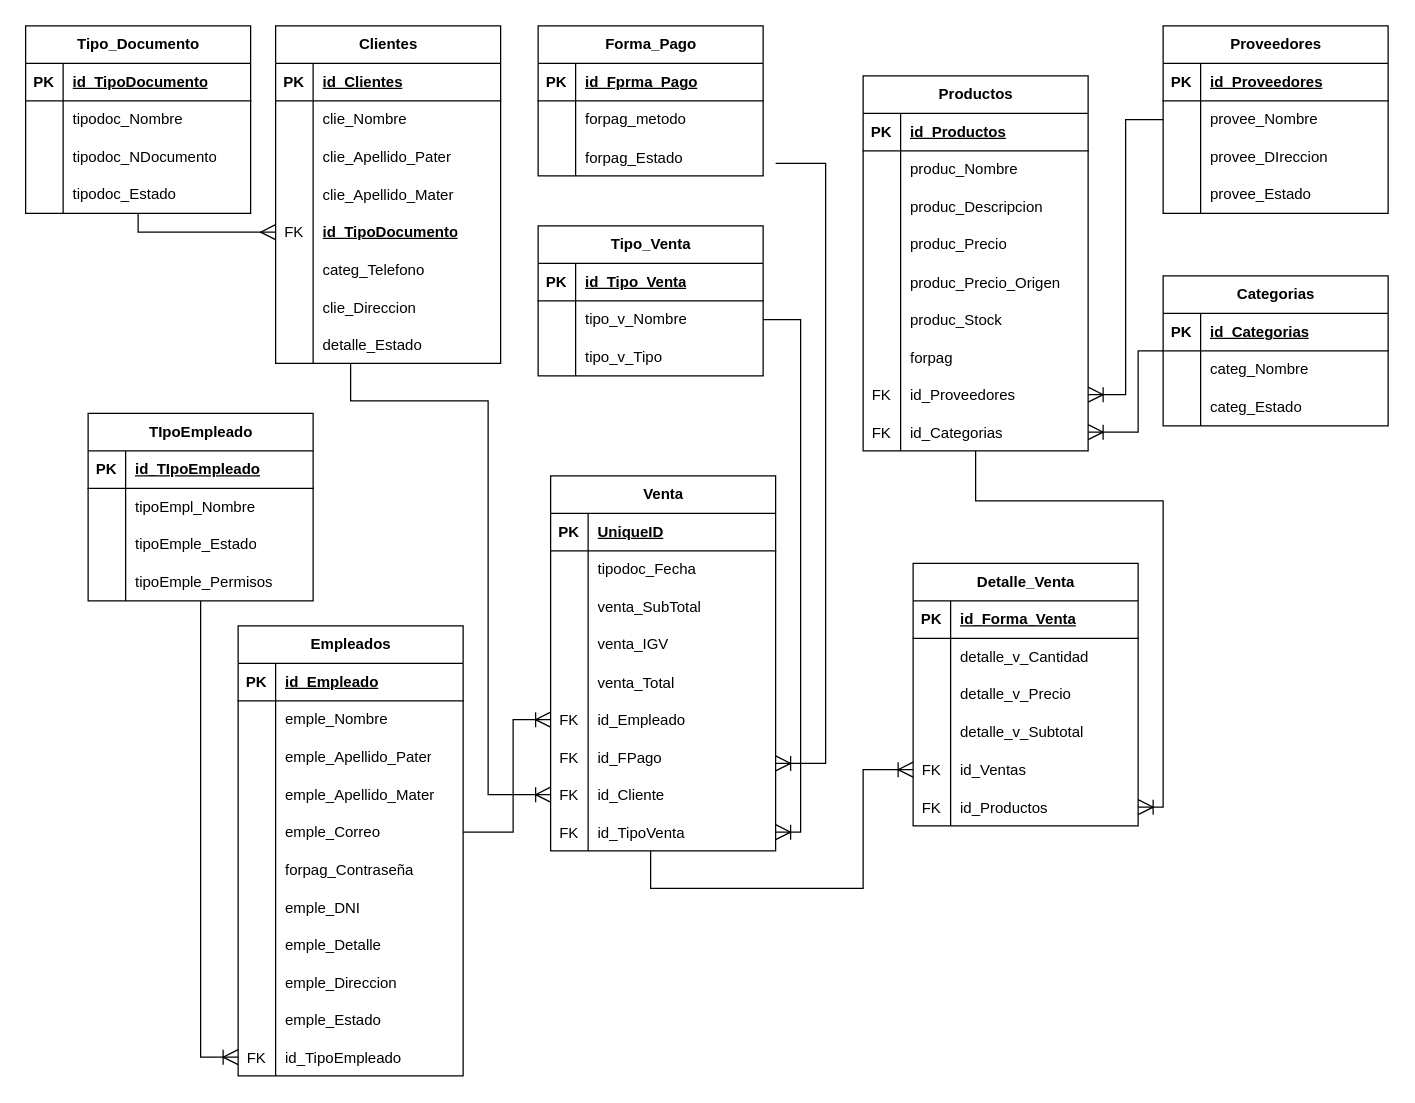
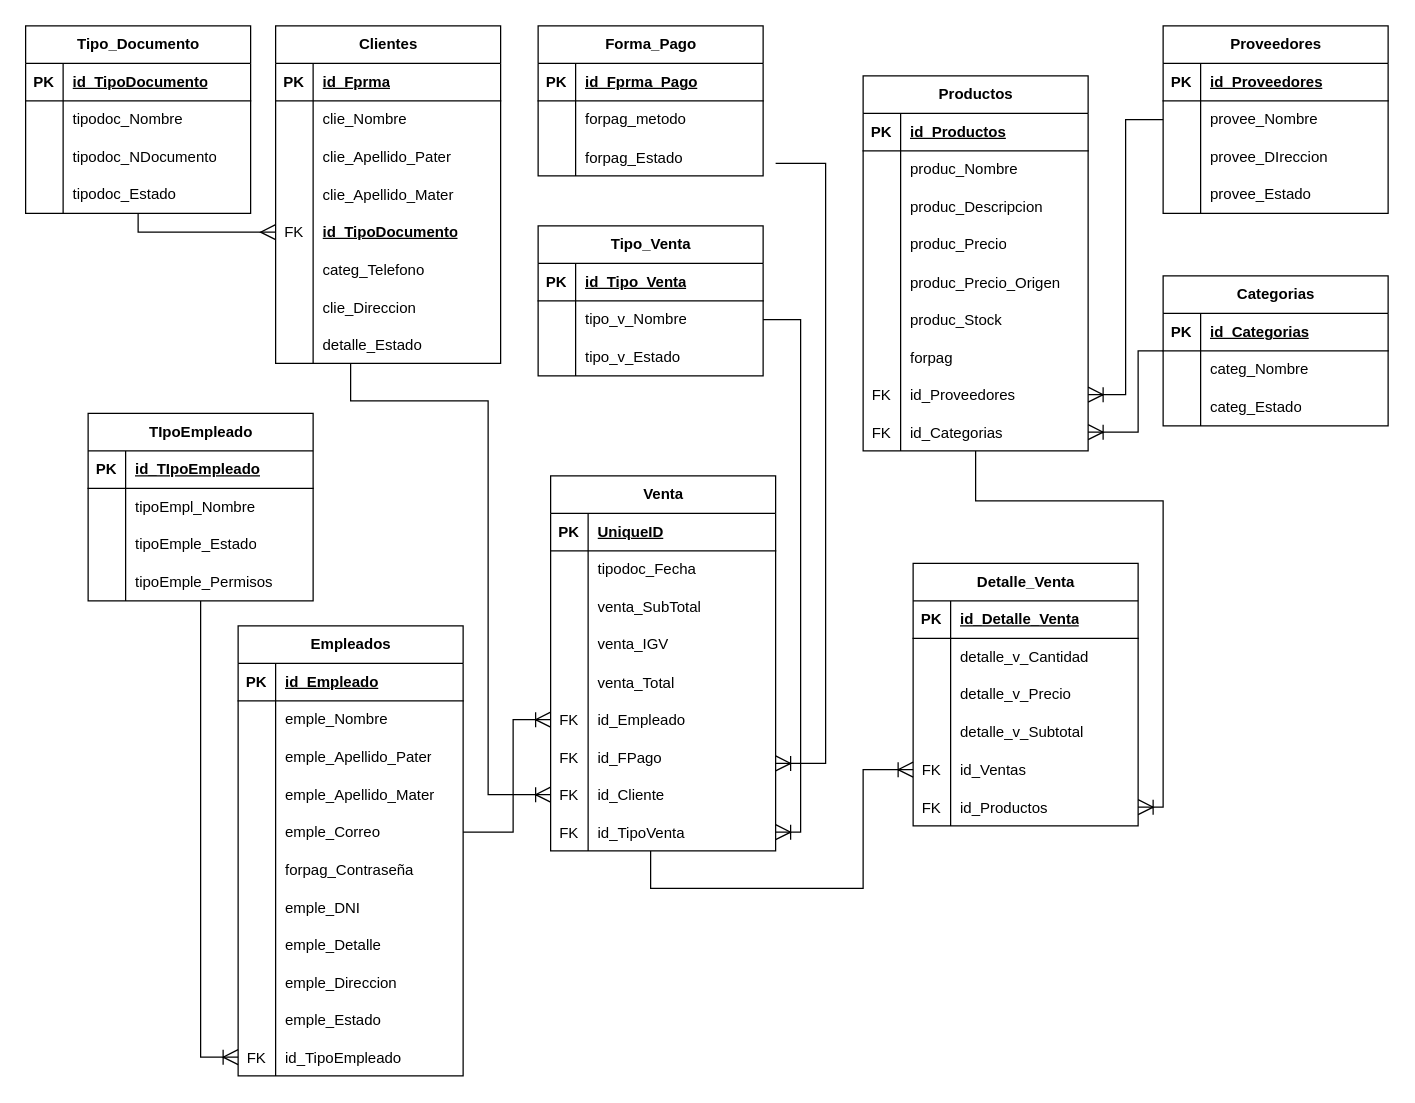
- <mxCell id="145" value="id_Clientes" style="shape=partialRectangle;connectable=0;fillColor=none;top=0;left=0;bottom=0;right=0;align=left;spacingLeft=6;fontStyle=5;overflow=hidden;whiteSpace=wrap;html=1;" parent="143" vertex="1"><mxGeometry x="30" width="150" height="30" as="geometry"><mxRectangle width="150" height="30" as="alternateBounds" /></mxGeometry></mxCell>
+ <mxCell id="145" value="id_Fprma" style="shape=partialRectangle;connectable=0;fillColor=none;top=0;left=0;bottom=0;right=0;align=left;spacingLeft=6;fontStyle=5;overflow=hidden;whiteSpace=wrap;html=1;" parent="143" vertex="1"><mxGeometry x="30" width="150" height="30" as="geometry"><mxRectangle width="150" height="30" as="alternateBounds" /></mxGeometry></mxCell>
- <mxCell id="186" value="tipo_v_Tipo" style="shape=partialRectangle;connectable=0;fillColor=none;top=0;left=0;bottom=0;right=0;align=left;spacingLeft=6;overflow=hidden;whiteSpace=wrap;html=1;" parent="184" vertex="1"><mxGeometry x="30" width="150" height="30" as="geometry"><mxRectangle width="150" height="30" as="alternateBounds" /></mxGeometry></mxCell>
+ <mxCell id="186" value="tipo_v_Estado" style="shape=partialRectangle;connectable=0;fillColor=none;top=0;left=0;bottom=0;right=0;align=left;spacingLeft=6;overflow=hidden;whiteSpace=wrap;html=1;" parent="184" vertex="1"><mxGeometry x="30" width="150" height="30" as="geometry"><mxRectangle width="150" height="30" as="alternateBounds" /></mxGeometry></mxCell>
- <mxCell id="125" value="id_Forma_Venta" style="shape=partialRectangle;connectable=0;fillColor=none;top=0;left=0;bottom=0;right=0;align=left;spacingLeft=6;fontStyle=5;overflow=hidden;whiteSpace=wrap;html=1;" parent="123" vertex="1"><mxGeometry x="30" width="150" height="30" as="geometry"><mxRectangle width="150" height="30" as="alternateBounds" /></mxGeometry></mxCell>
+ <mxCell id="125" value="id_Detalle_Venta" style="shape=partialRectangle;connectable=0;fillColor=none;top=0;left=0;bottom=0;right=0;align=left;spacingLeft=6;fontStyle=5;overflow=hidden;whiteSpace=wrap;html=1;" parent="123" vertex="1"><mxGeometry x="30" width="150" height="30" as="geometry"><mxRectangle width="150" height="30" as="alternateBounds" /></mxGeometry></mxCell>
